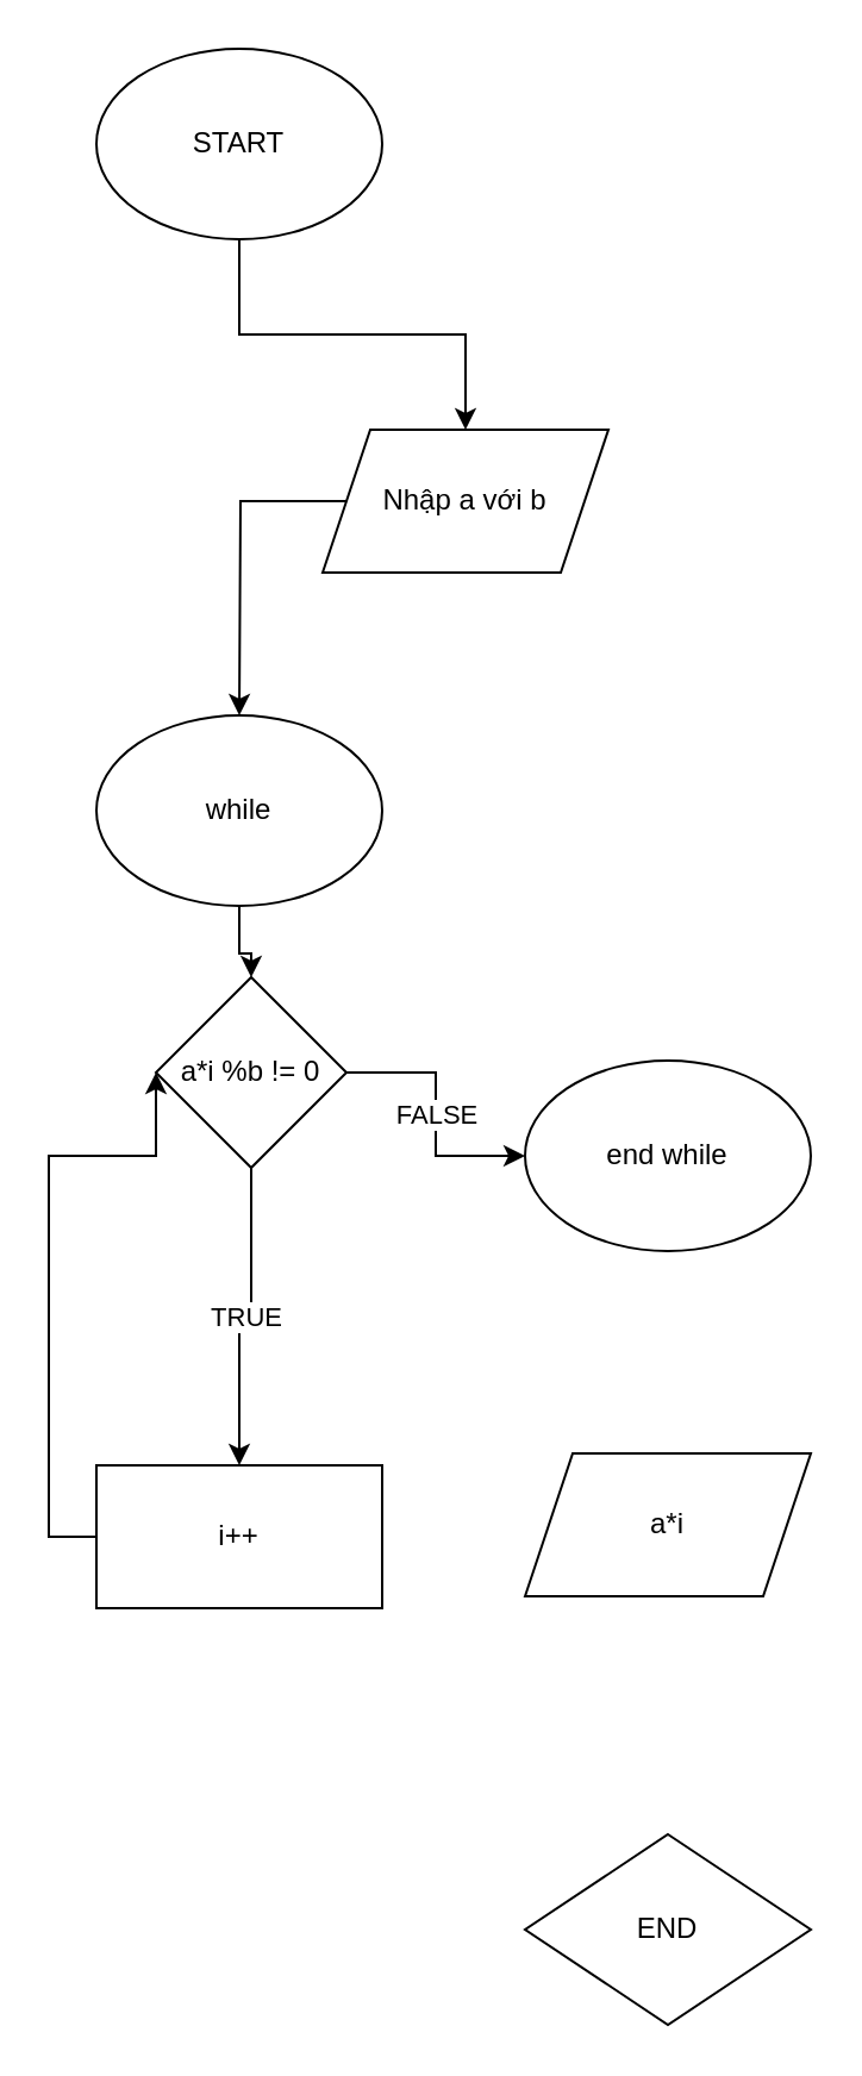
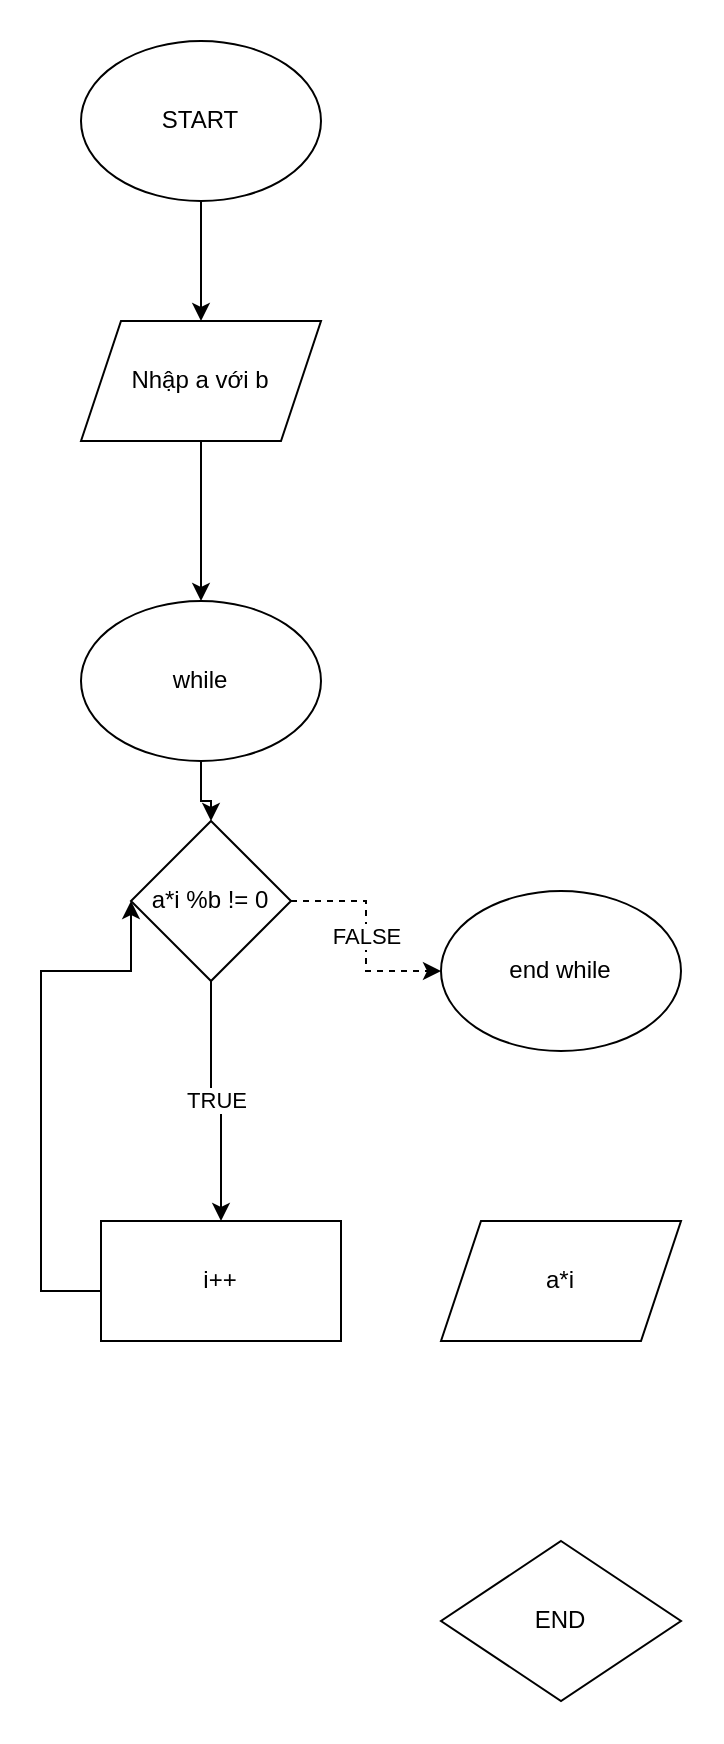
- <mxCell id="5" value="Nhập a với b" style="shape=parallelogram;perimeter=parallelogramPerimeter;whiteSpace=wrap;html=1;fixedSize=1;" vertex="1" parent="1"><mxGeometry x="135" y="180" width="120" height="60" as="geometry" /></mxCell>
+ <mxCell id="5" value="Nhập a với b" style="shape=parallelogram;perimeter=parallelogramPerimeter;whiteSpace=wrap;html=1;fixedSize=1;" vertex="1" parent="1"><mxGeometry x="40" y="160" width="120" height="60" as="geometry" /></mxCell>
- <mxCell id="8" value="FALSE" style="edgeStyle=orthogonalEdgeStyle;rounded=0;orthogonalLoop=1;jettySize=auto;html=1;entryX=0;entryY=0.5;entryDx=0;entryDy=0;" edge="1" parent="1" source="10" target="11"><mxGeometry relative="1" as="geometry" /></mxCell>
+ <mxCell id="8" value="FALSE" style="edgeStyle=orthogonalEdgeStyle;rounded=0;orthogonalLoop=1;jettySize=auto;html=1;entryX=0;entryY=0.5;entryDx=0;entryDy=0;dashed=1;" edge="1" parent="1" source="10" target="11"><mxGeometry relative="1" as="geometry" /></mxCell>
- <mxCell id="13" value="i++" style="whiteSpace=wrap;html=1;" vertex="1" parent="1"><mxGeometry x="40" y="615" width="120" height="60" as="geometry" /></mxCell>
+ <mxCell id="13" value="i++" style="whiteSpace=wrap;html=1;" vertex="1" parent="1"><mxGeometry x="50" y="610" width="120" height="60" as="geometry" /></mxCell>
